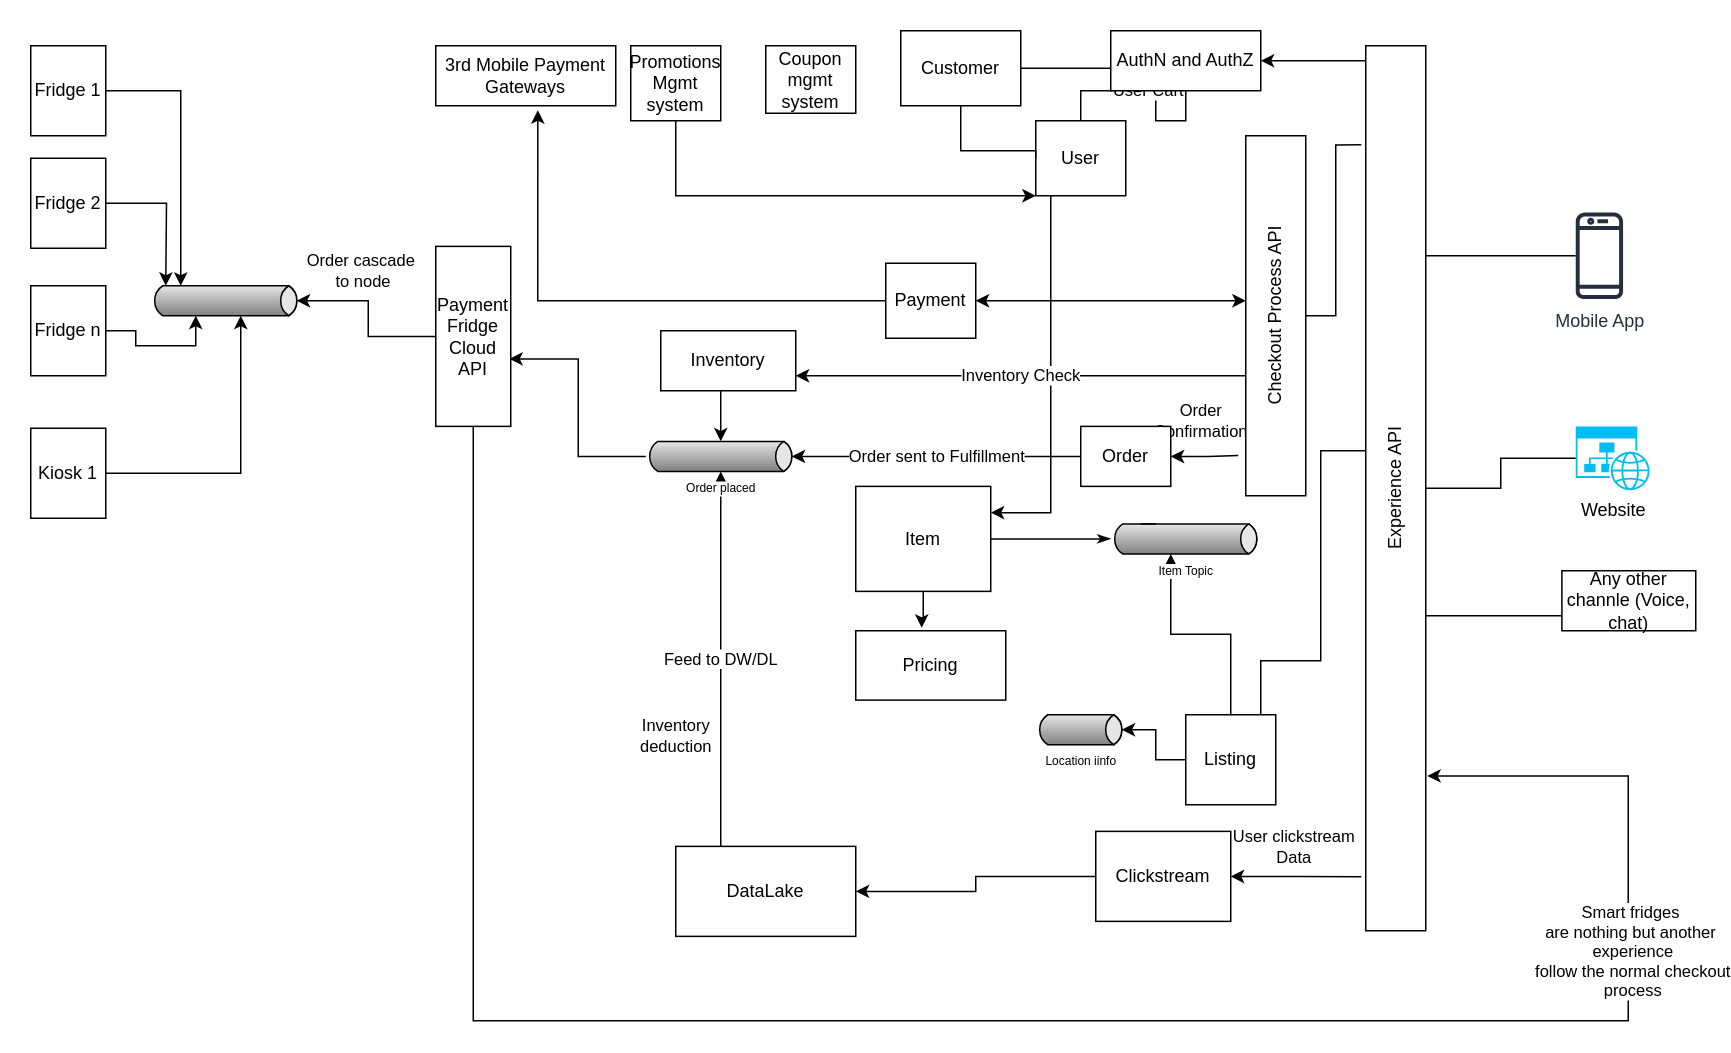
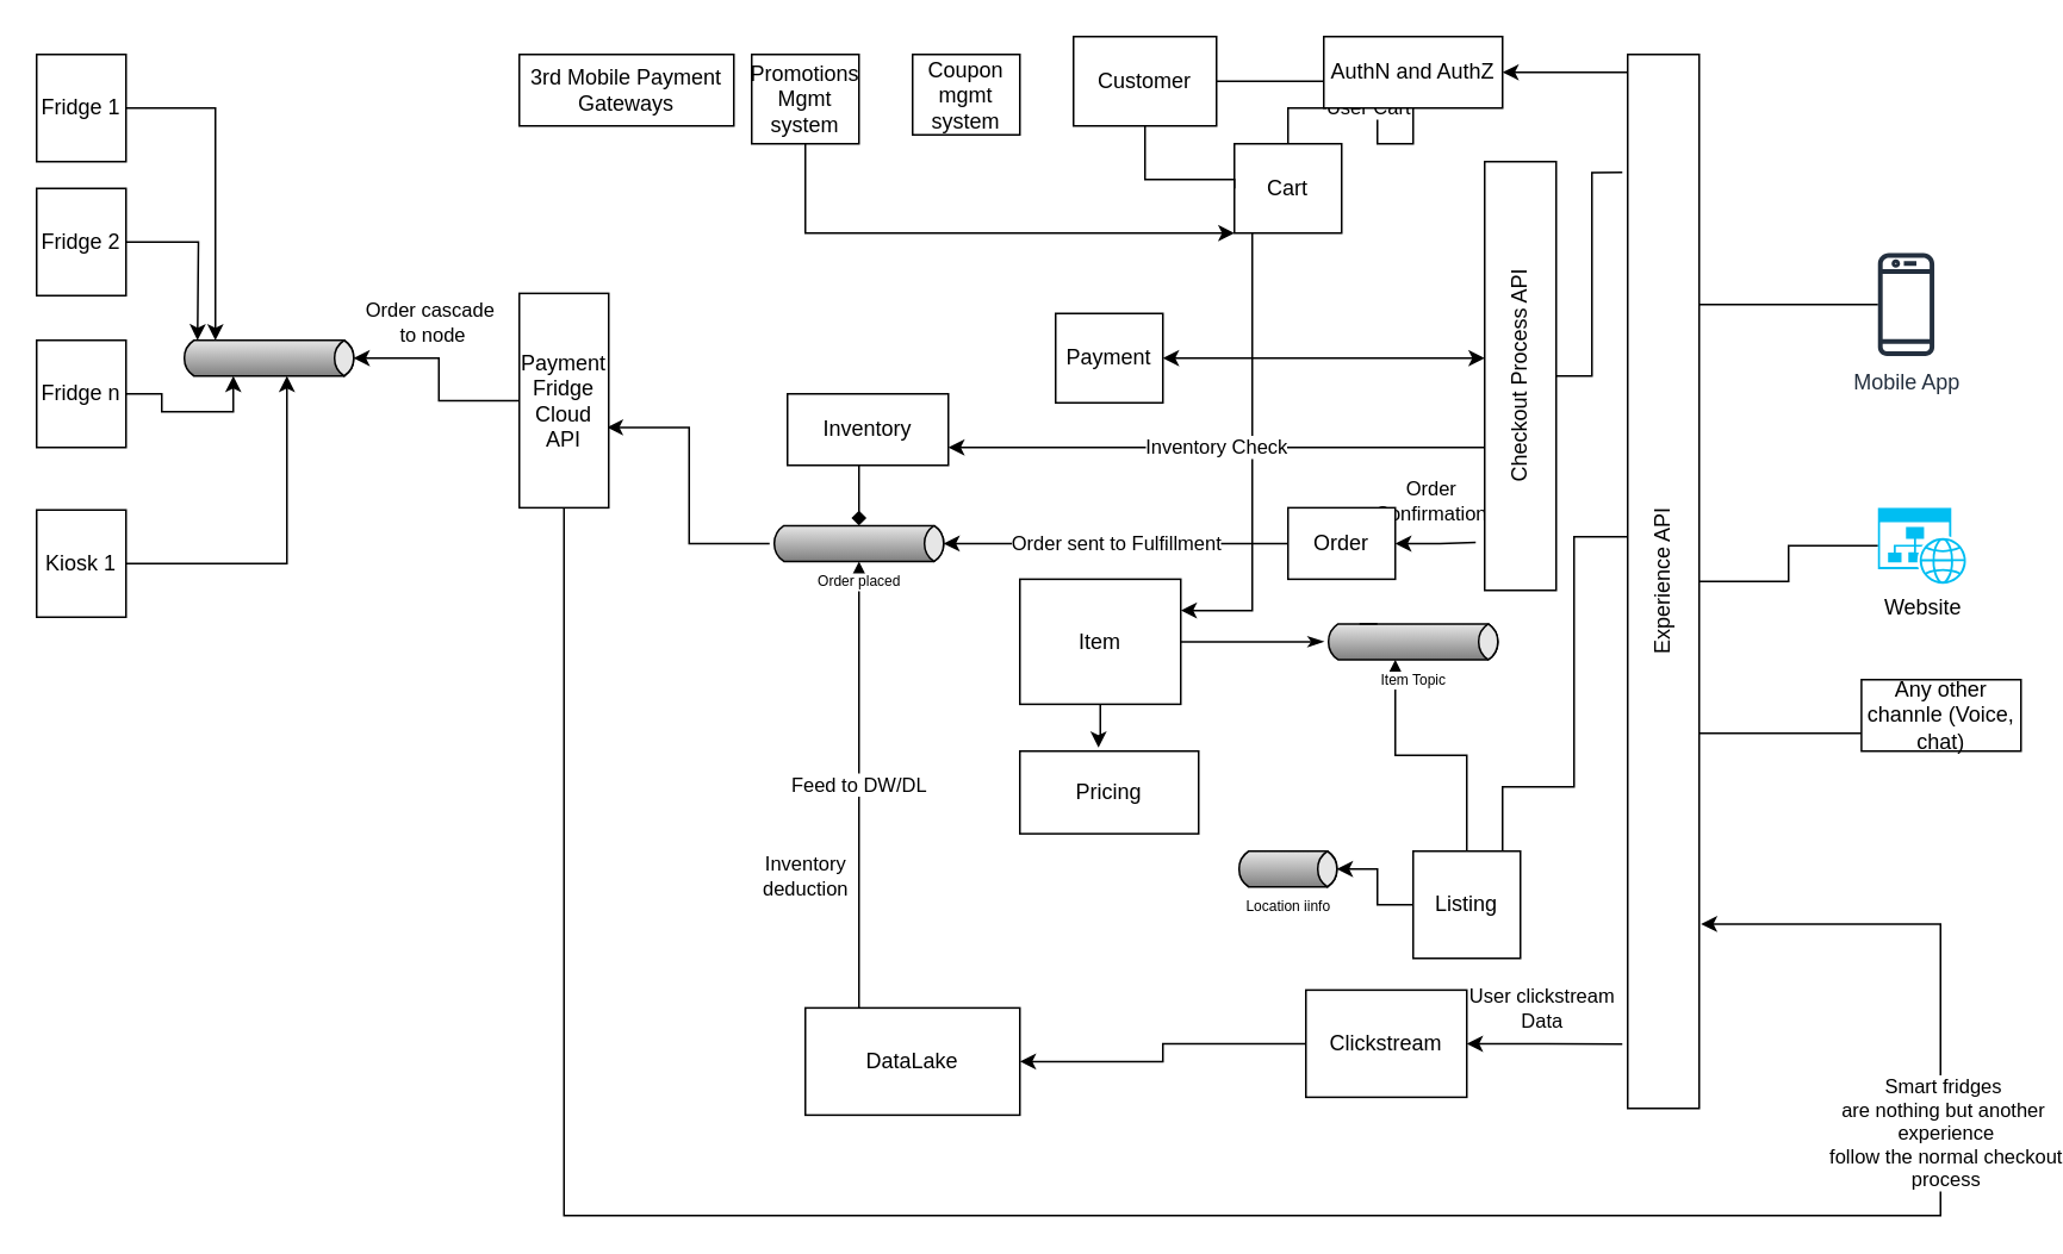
- <mxCell id="12" value="User" style="rounded=0;whiteSpace=wrap;html=1;" parent="1" vertex="1"><mxGeometry x="690" y="80" width="60" height="50" as="geometry" /></mxCell>
+ <mxCell id="12" value="Cart" style="rounded=0;whiteSpace=wrap;html=1;" parent="1" vertex="1"><mxGeometry x="690" y="80" width="60" height="50" as="geometry" /></mxCell>
- <mxCell id="37" style="edgeStyle=orthogonalEdgeStyle;rounded=0;orthogonalLoop=1;jettySize=auto;html=1;entryX=0.567;entryY=1.075;entryDx=0;entryDy=0;entryPerimeter=0;startArrow=none;startFill=0;endArrow=classic;endFill=1;" parent="1" source="38" target="60" edge="1"><mxGeometry relative="1" as="geometry" /></mxCell>
- <mxCell id="58" value="Inventory &lt;br&gt;deduction" style="edgeStyle=orthogonalEdgeStyle;rounded=0;orthogonalLoop=1;jettySize=auto;html=1;entryX=0;entryY=0;entryDx=50;entryDy=0;entryPerimeter=0;endArrow=classic;endFill=1;" parent="1" source="59" target="35" edge="1"><mxGeometry x="1" y="-199" relative="1" as="geometry"><Array as="points"><mxPoint x="480" y="220" /><mxPoint x="480" y="220" /></Array><mxPoint x="169" y="196" as="offset" /></mxGeometry></mxCell>
+ <mxCell id="58" value="Inventory &lt;br&gt;deduction" style="edgeStyle=orthogonalEdgeStyle;rounded=0;orthogonalLoop=1;jettySize=auto;html=1;entryX=0;entryY=0;entryDx=50;entryDy=0;entryPerimeter=0;endArrow=diamond;endFill=1;" parent="1" source="59" target="35" edge="1"><mxGeometry x="1" y="-199" relative="1" as="geometry"><Array as="points"><mxPoint x="480" y="220" /><mxPoint x="480" y="220" /></Array><mxPoint x="169" y="196" as="offset" /></mxGeometry></mxCell>
